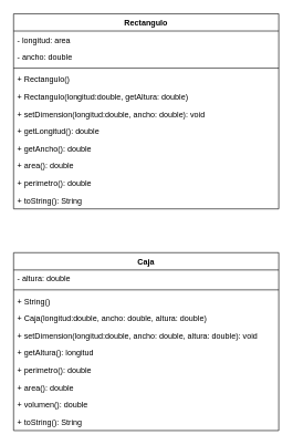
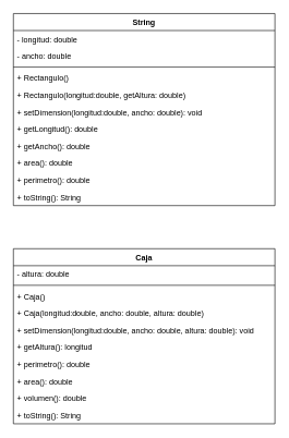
- <mxCell id="2" value="Rectangulo" style="swimlane;fontStyle=1;align=center;verticalAlign=top;childLayout=stackLayout;horizontal=1;startSize=26;horizontalStack=0;resizeParent=1;resizeParentMax=0;resizeLast=0;collapsible=1;marginBottom=0;" vertex="1" parent="1"><mxGeometry x="20" y="20" width="400" height="294" as="geometry"><mxRectangle x="380" y="173" width="120" height="26" as="alternateBounds" /></mxGeometry></mxCell>
+ <mxCell id="2" value="String" style="swimlane;fontStyle=1;align=center;verticalAlign=top;childLayout=stackLayout;horizontal=1;startSize=26;horizontalStack=0;resizeParent=1;resizeParentMax=0;resizeLast=0;collapsible=1;marginBottom=0;" vertex="1" parent="1"><mxGeometry x="20" y="20" width="400" height="294" as="geometry"><mxRectangle x="380" y="173" width="120" height="26" as="alternateBounds" /></mxGeometry></mxCell>
- <mxCell id="3" value="- longitud: area" style="text;strokeColor=none;fillColor=none;align=left;verticalAlign=top;spacingLeft=4;spacingRight=4;overflow=hidden;rotatable=0;points=[[0,0.5],[1,0.5]];portConstraint=eastwest;" vertex="1" parent="2"><mxGeometry y="26" width="400" height="26" as="geometry" /></mxCell>
+ <mxCell id="3" value="- longitud: double" style="text;strokeColor=none;fillColor=none;align=left;verticalAlign=top;spacingLeft=4;spacingRight=4;overflow=hidden;rotatable=0;points=[[0,0.5],[1,0.5]];portConstraint=eastwest;" vertex="1" parent="2"><mxGeometry y="26" width="400" height="26" as="geometry" /></mxCell>
- <mxCell id="17" value="+ String()" style="text;strokeColor=none;fillColor=none;align=left;verticalAlign=top;spacingLeft=4;spacingRight=4;overflow=hidden;rotatable=0;points=[[0,0.5],[1,0.5]];portConstraint=eastwest;" vertex="1" parent="14"><mxGeometry y="60" width="400" height="26" as="geometry" /></mxCell>
+ <mxCell id="17" value="+ Caja()" style="text;strokeColor=none;fillColor=none;align=left;verticalAlign=top;spacingLeft=4;spacingRight=4;overflow=hidden;rotatable=0;points=[[0,0.5],[1,0.5]];portConstraint=eastwest;" vertex="1" parent="14"><mxGeometry y="60" width="400" height="26" as="geometry" /></mxCell>
